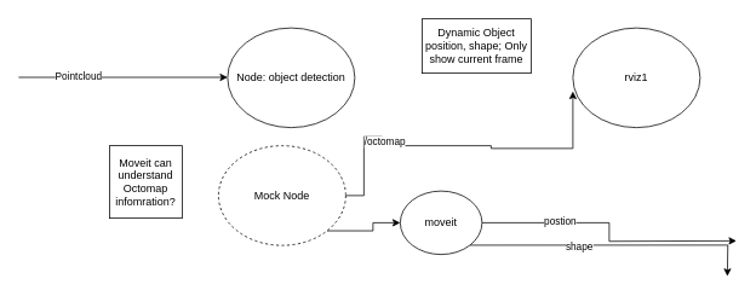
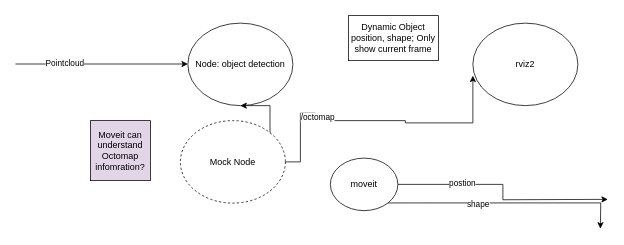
- <mxCell id="7" value="rviz1" style="ellipse;whiteSpace=wrap;html=1;" vertex="1" parent="1"><mxGeometry x="630" y="30" width="140" height="110" as="geometry" /></mxCell>
+ <mxCell id="7" value="rviz2" style="ellipse;whiteSpace=wrap;html=1;" vertex="1" parent="1"><mxGeometry x="630" y="30" width="140" height="110" as="geometry" /></mxCell>
- <mxCell id="12" value="Moveit can understand Octomap infomration?" style="whiteSpace=wrap;html=1;aspect=fixed;" vertex="1" parent="1"><mxGeometry x="120" y="160" width="80" height="80" as="geometry" /></mxCell>
+ <mxCell id="12" value="Moveit can understand Octomap infomration?" style="whiteSpace=wrap;html=1;aspect=fixed;fillColor=#e1d5e7;" vertex="1" parent="1"><mxGeometry x="120" y="160" width="80" height="80" as="geometry" /></mxCell>
- <mxCell id="13" style="edgeStyle=orthogonalEdgeStyle;rounded=0;orthogonalLoop=1;jettySize=auto;html=1;exitX=1;exitY=1;exitDx=0;exitDy=0;entryX=0;entryY=0.5;entryDx=0;entryDy=0;" edge="1" parent="1" source="14" target="6"><mxGeometry relative="1" as="geometry" /></mxCell>
+ <mxCell id="13" style="edgeStyle=orthogonalEdgeStyle;rounded=0;orthogonalLoop=1;jettySize=auto;html=1;exitX=1;exitY=1;exitDx=0;exitDy=0;" edge="1" parent="1" source="14" target="8"><mxGeometry relative="1" as="geometry" /></mxCell>
